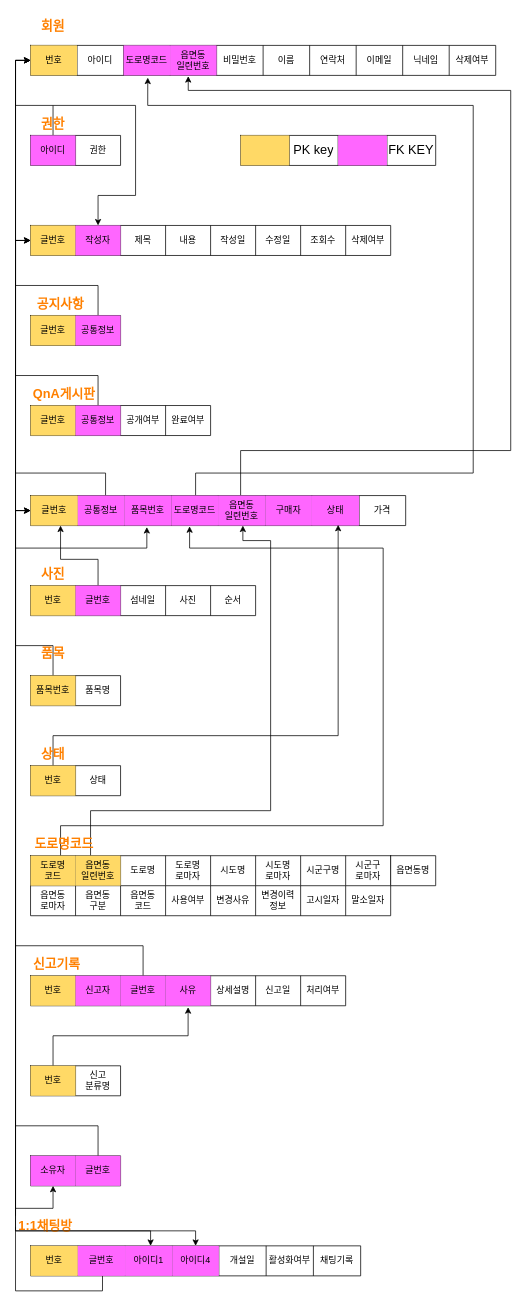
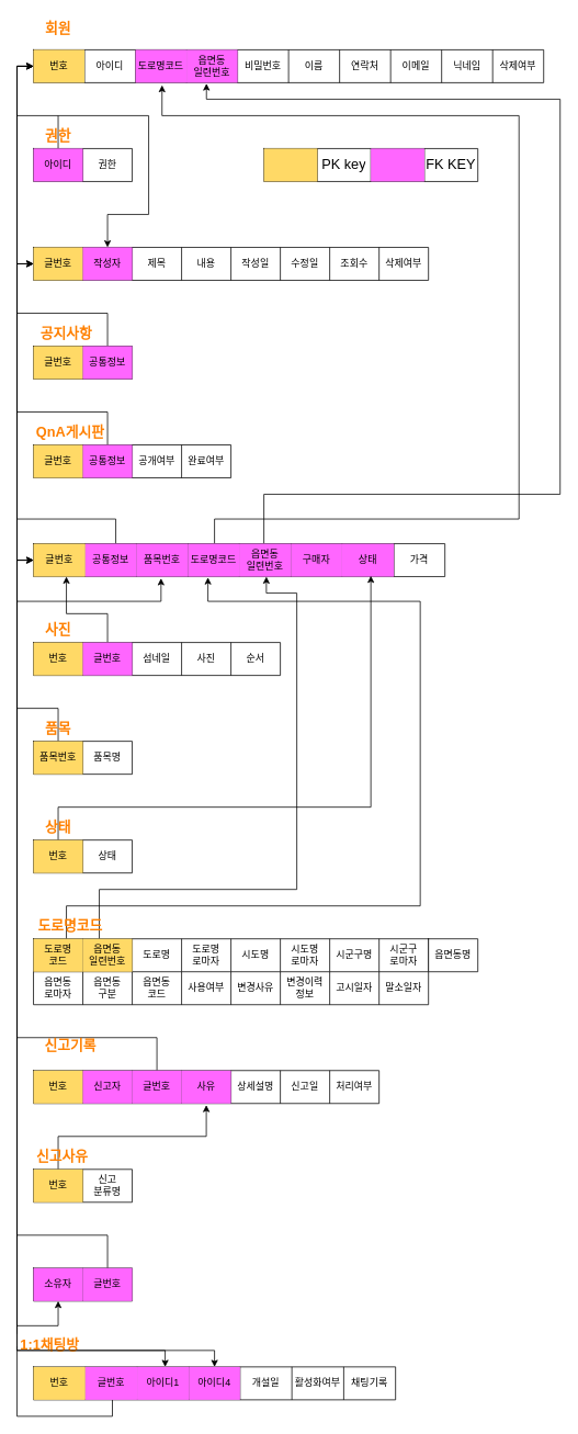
- <mxCell id="136" value="품목" style="text;strokeColor=none;align=center;fillColor=none;html=1;verticalAlign=middle;whiteSpace=wrap;rounded=0;fontSize=17;fontColor=#FF8000;fontStyle=1;fontFamily=Helvetica;" vertex="1" parent="1"><mxGeometry x="40" y="855" width="60" height="30" as="geometry" /></mxCell>
+ <mxCell id="136" value="품목" style="text;strokeColor=none;align=center;fillColor=none;html=1;verticalAlign=middle;whiteSpace=wrap;rounded=0;fontSize=17;fontColor=#FF8000;fontStyle=1;fontFamily=Helvetica;" vertex="1" parent="1"><mxGeometry x="40" y="870" width="60" height="30" as="geometry" /></mxCell>
- <mxCell id="139" value="신고기록" style="text;strokeColor=none;align=center;fillColor=none;html=1;verticalAlign=middle;whiteSpace=wrap;rounded=0;fontSize=17;fontColor=#FF8000;fontStyle=1;fontFamily=Helvetica;" vertex="1" parent="1"><mxGeometry x="40" y="1270" width="70" height="30" as="geometry" /></mxCell>
+ <mxCell id="139" value="신고기록" style="text;strokeColor=none;align=center;fillColor=none;html=1;verticalAlign=middle;whiteSpace=wrap;rounded=0;fontSize=17;fontColor=#FF8000;fontStyle=1;fontFamily=Helvetica;" vertex="1" parent="1"><mxGeometry x="50" y="1255" width="70" height="30" as="geometry" /></mxCell>
+ <mxCell id="140" value="신고사유" style="text;strokeColor=none;align=center;fillColor=none;html=1;verticalAlign=middle;whiteSpace=wrap;rounded=0;fontSize=17;fontColor=#FF8000;fontStyle=1;fontFamily=Helvetica;" vertex="1" parent="1"><mxGeometry x="40" y="1390" width="70" height="30" as="geometry" /></mxCell>
